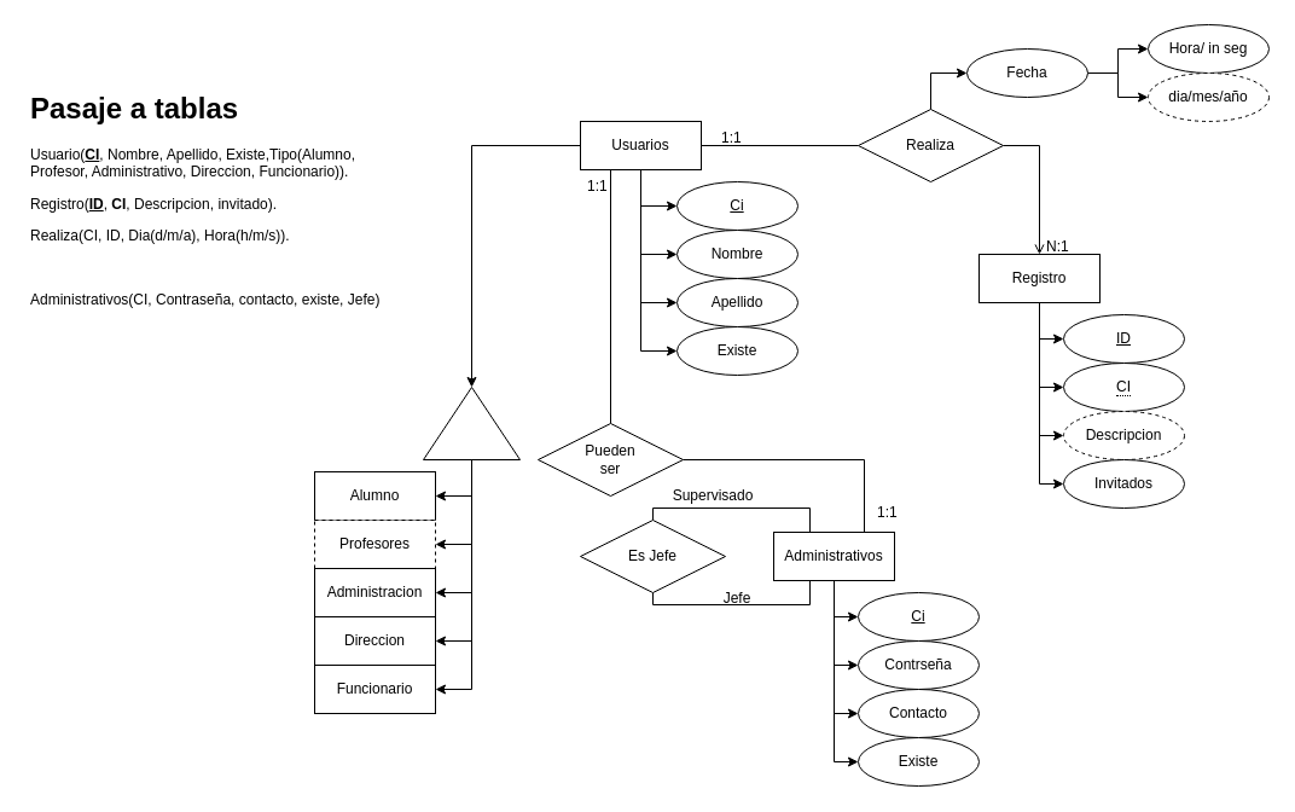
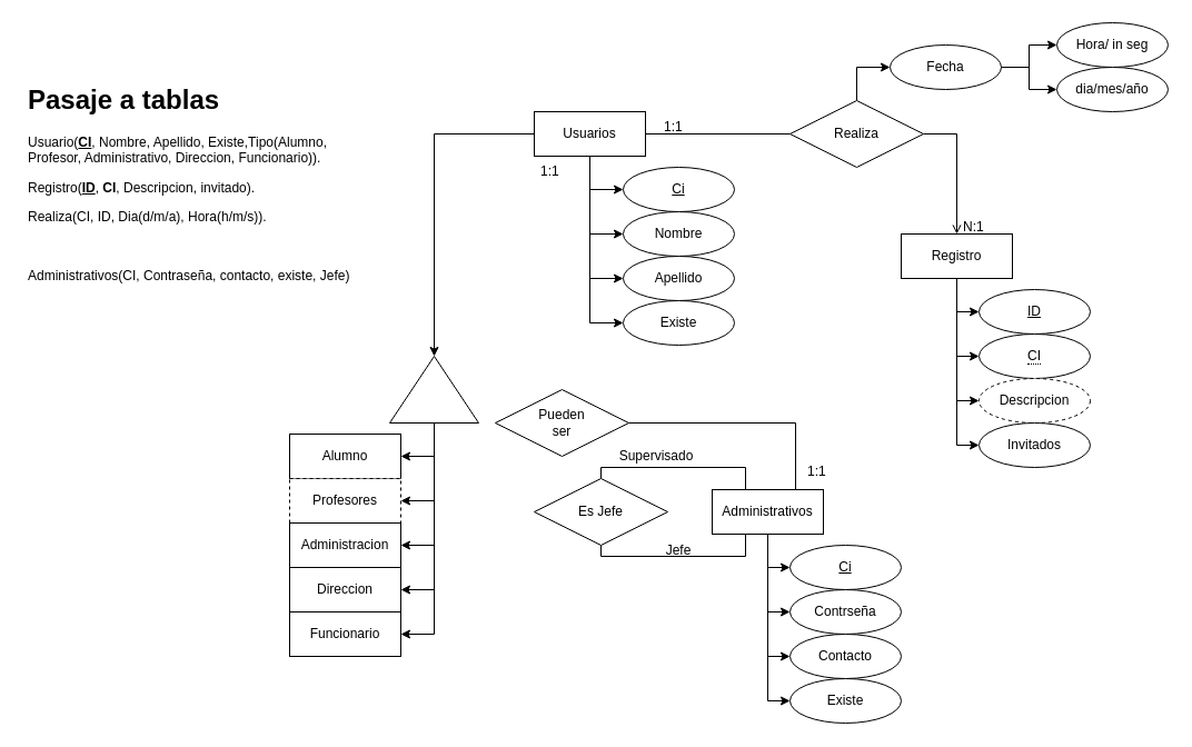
- <mxCell id="33" value="dia/mes/año" style="ellipse;whiteSpace=wrap;html=1;align=center;dashed=1;" parent="1" vertex="1"><mxGeometry x="950" y="60" width="100" height="40" as="geometry" /></mxCell>
+ <mxCell id="33" value="dia/mes/año" style="ellipse;whiteSpace=wrap;html=1;align=center;" parent="1" vertex="1"><mxGeometry x="950" y="60" width="100" height="40" as="geometry" /></mxCell>
- <mxCell id="17" style="edgeStyle=orthogonalEdgeStyle;rounded=0;orthogonalLoop=1;jettySize=auto;html=1;entryX=0.25;entryY=1;entryDx=0;entryDy=0;endArrow=none;endFill=0;" parent="1" source="18" target="44" edge="1"><mxGeometry relative="1" as="geometry" /></mxCell>
